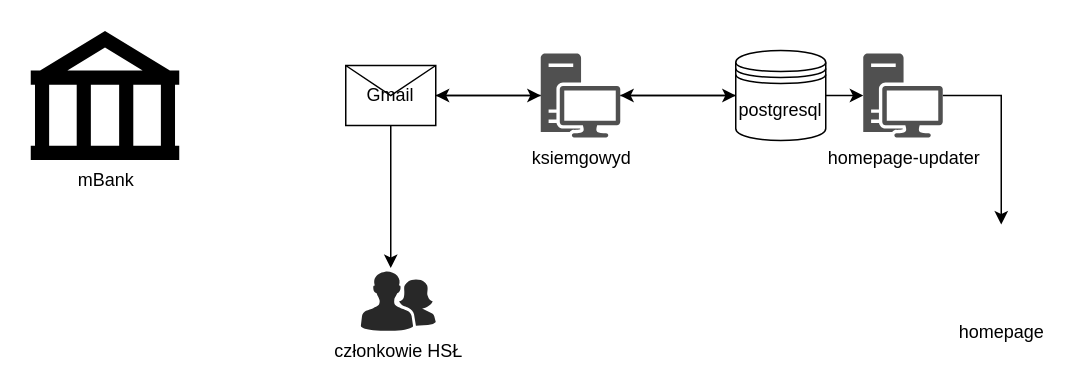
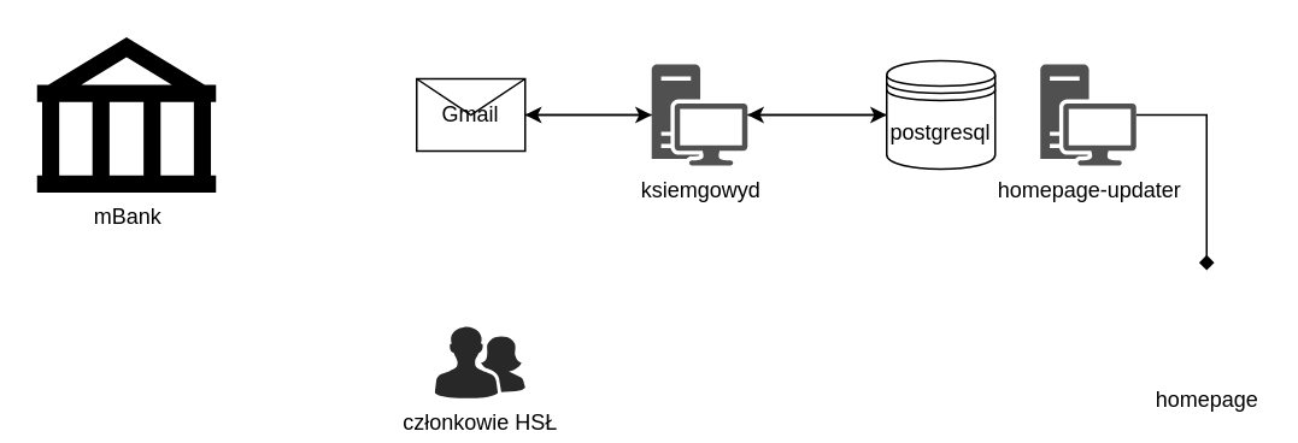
- <mxCell id="7" style="edgeStyle=orthogonalEdgeStyle;rounded=0;orthogonalLoop=1;jettySize=auto;html=1;" edge="1" parent="1" source="8" target="13"><mxGeometry relative="1" as="geometry" /></mxCell>
- <mxCell id="4" style="edgeStyle=orthogonalEdgeStyle;rounded=0;orthogonalLoop=1;jettySize=auto;html=1;entryX=0.4;entryY=-0.05;entryDx=0;entryDy=0;entryPerimeter=0;" edge="1" parent="1" source="5" target="15"><mxGeometry relative="1" as="geometry" /></mxCell>
- <mxCell id="12" style="edgeStyle=orthogonalEdgeStyle;rounded=0;orthogonalLoop=1;jettySize=auto;html=1;" edge="1" parent="1" source="13" target="14"><mxGeometry relative="1" as="geometry" /></mxCell>
+ <mxCell id="12" style="edgeStyle=orthogonalEdgeStyle;rounded=0;orthogonalLoop=1;jettySize=auto;html=1;endArrow=diamond;" edge="1" parent="1" source="13" target="14"><mxGeometry relative="1" as="geometry" /></mxCell>
